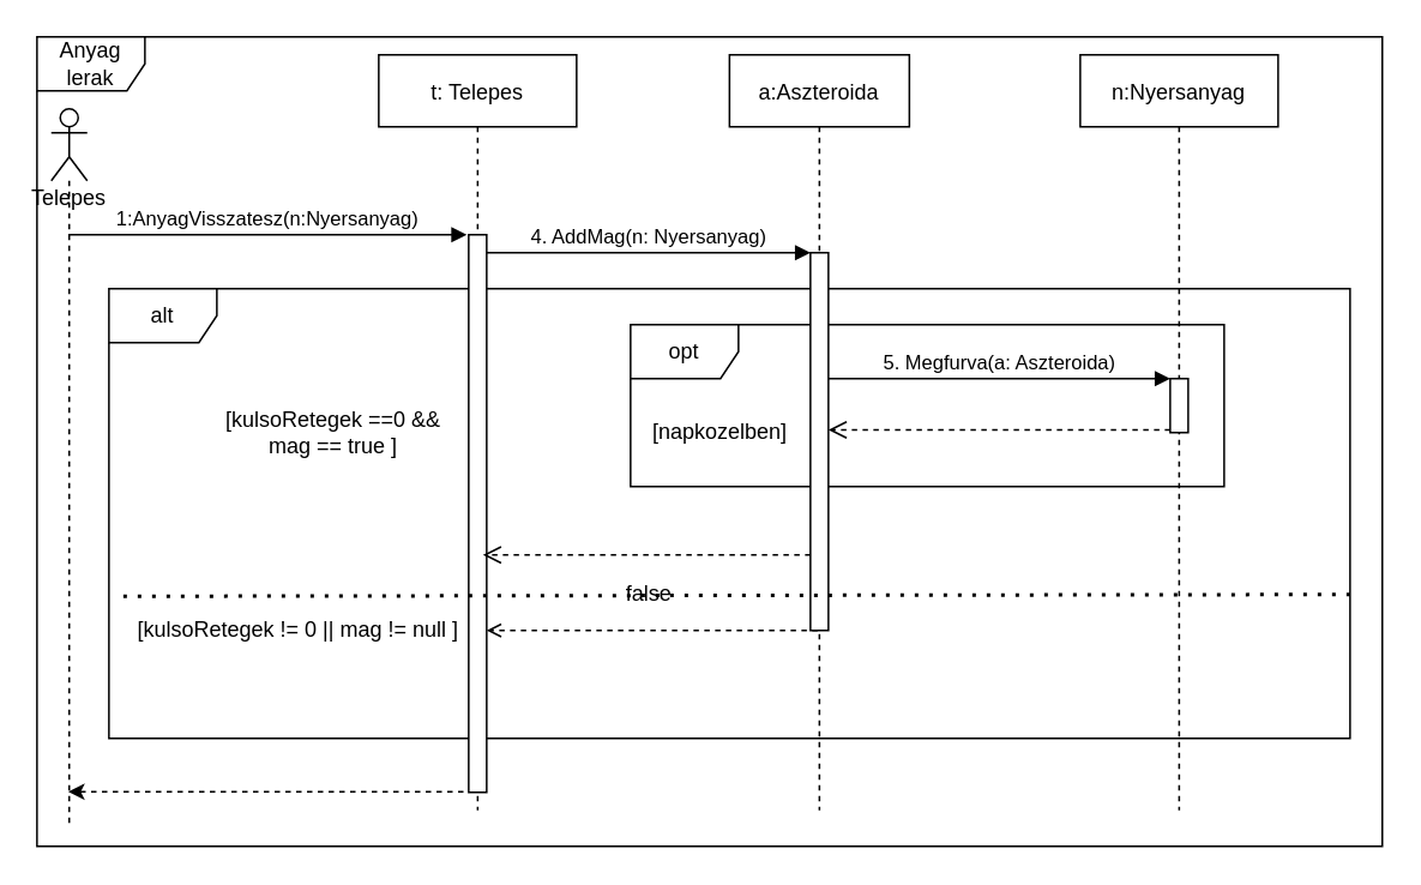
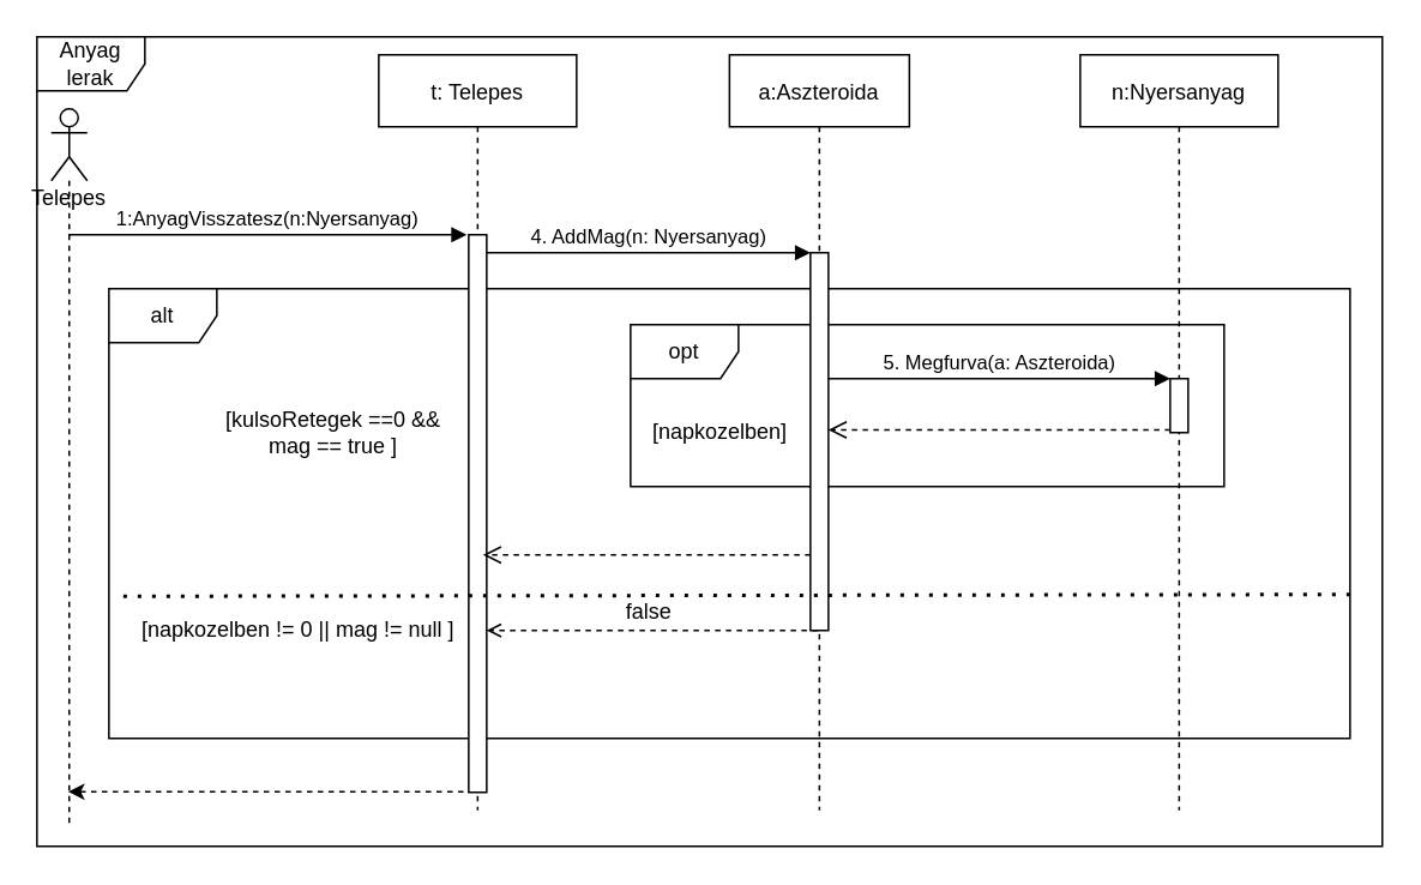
- <mxCell id="20" value="false" style="text;html=1;align=center;verticalAlign=middle;resizable=0;points=[];autosize=1;" parent="1" vertex="1"><mxGeometry x="340.07" y="320" width="40" height="20" as="geometry" /></mxCell>
+ <mxCell id="20" value="false" style="text;html=1;align=center;verticalAlign=middle;resizable=0;points=[];autosize=1;" parent="1" vertex="1"><mxGeometry x="340.07" y="330" width="40" height="20" as="geometry" /></mxCell>
- <mxCell id="19" value="&lt;span&gt;[kulsoRetegek != 0 || mag != null ]&lt;/span&gt;" style="text;html=1;align=center;verticalAlign=middle;resizable=0;points=[];autosize=1;" parent="1" vertex="1"><mxGeometry x="70.07" y="340" width="190" height="20" as="geometry" /></mxCell>
+ <mxCell id="19" value="&lt;span&gt;[napkozelben != 0 || mag != null ]&lt;/span&gt;" style="text;html=1;align=center;verticalAlign=middle;resizable=0;points=[];autosize=1;" parent="1" vertex="1"><mxGeometry x="70.07" y="340" width="190" height="20" as="geometry" /></mxCell>
